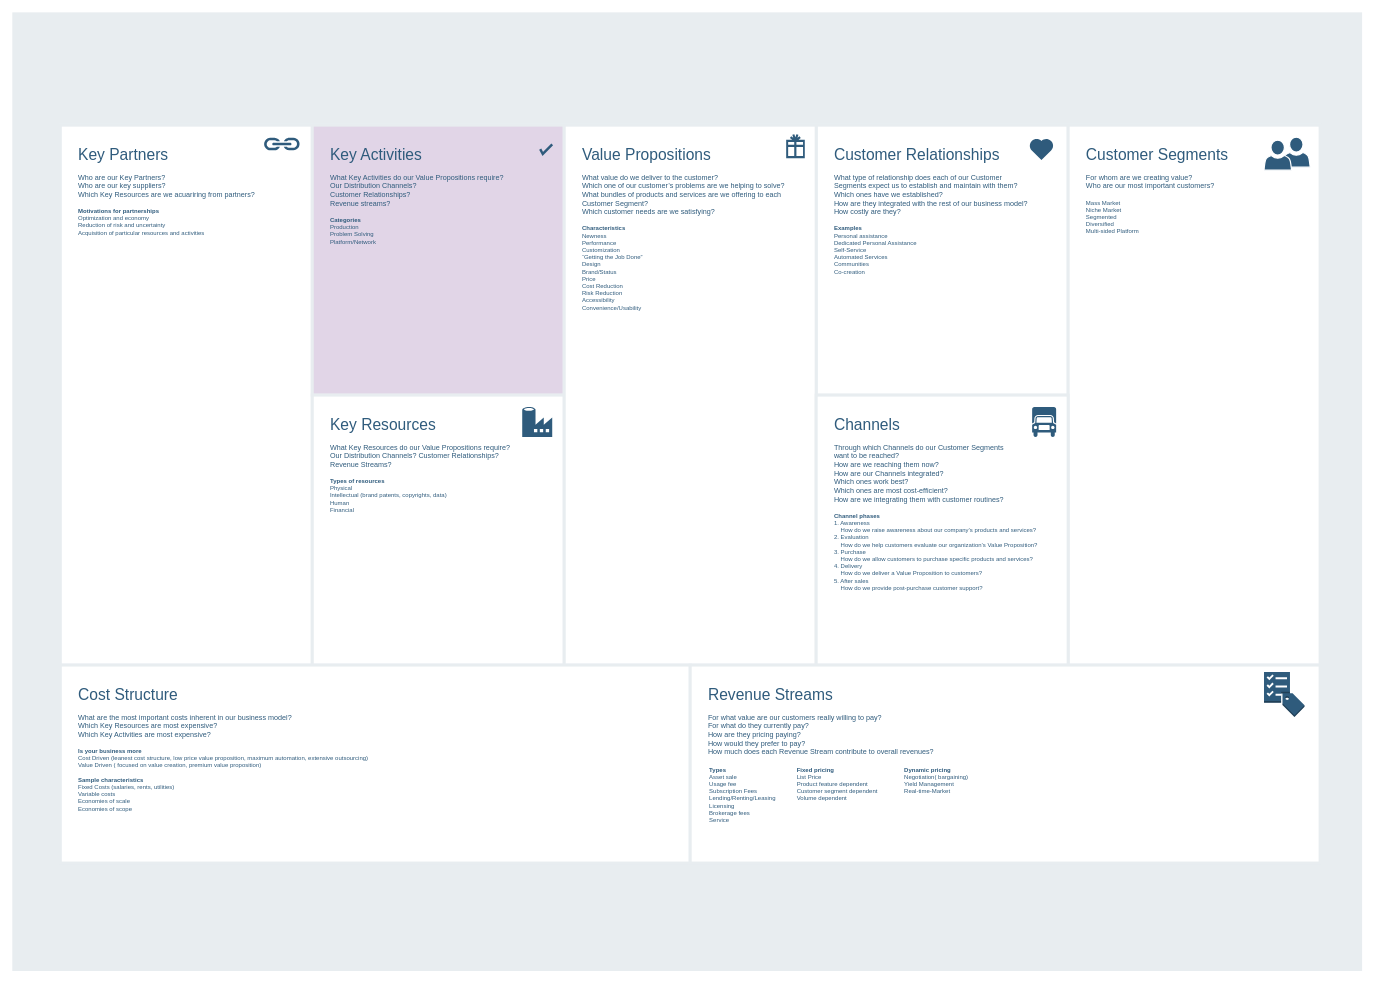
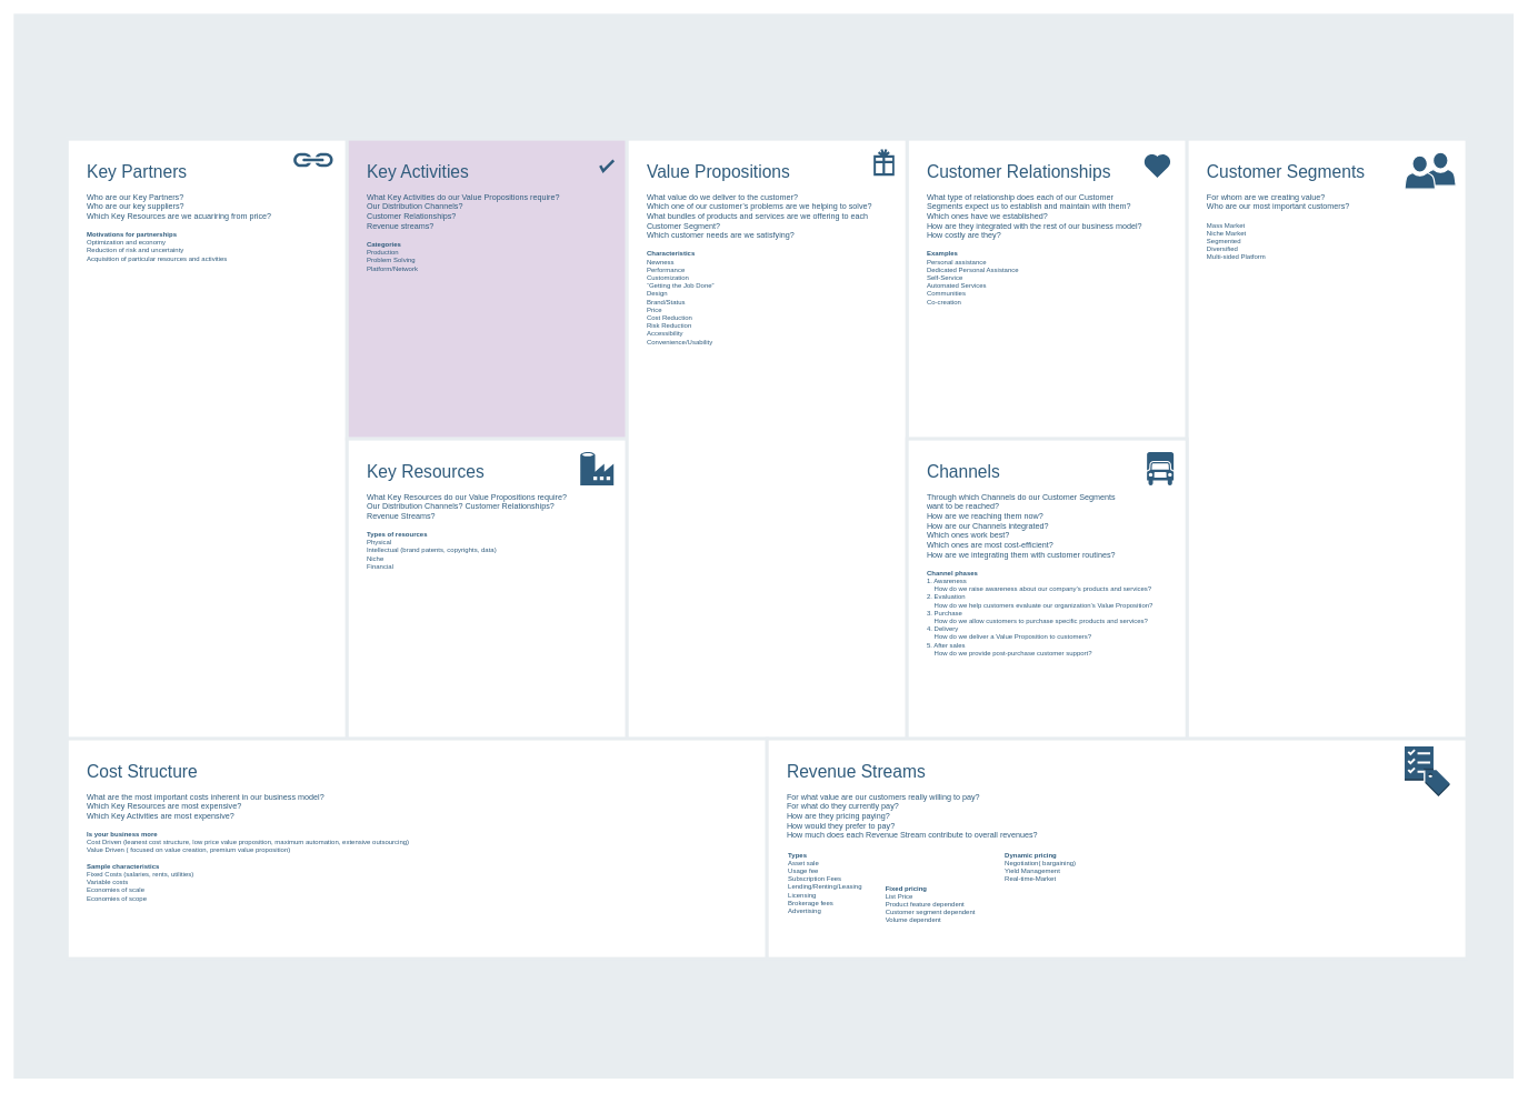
- <mxCell id="4" value="&lt;font&gt;&lt;font style=&quot;font-size: 26px&quot;&gt;Key Partners&lt;/font&gt;&lt;br&gt;&lt;/font&gt;&lt;font style=&quot;font-size: 12px&quot;&gt;&lt;br style=&quot;font-size: 12px&quot;&gt;&lt;font style=&quot;font-size: 12px&quot;&gt;Who are our Key Partners?&lt;br style=&quot;font-size: 12px&quot;&gt;Who are our key suppliers?&lt;br style=&quot;font-size: 12px&quot;&gt;Which Key Resources are we acuariring from partners?&lt;br style=&quot;font-size: 12px&quot;&gt;&lt;/font&gt;&lt;br style=&quot;font-size: 12px&quot;&gt;&lt;/font&gt;&lt;div style=&quot;font-size: 10px&quot;&gt;&lt;font style=&quot;font-size: 10px&quot;&gt;&lt;b&gt;Motivations for partnerships&lt;/b&gt;&lt;/font&gt;&lt;/div&gt;&lt;div style=&quot;font-size: 10px&quot;&gt;&lt;font style=&quot;font-size: 10px&quot;&gt;Optimization and economy&lt;/font&gt;&lt;/div&gt;&lt;div style=&quot;font-size: 10px&quot;&gt;&lt;font style=&quot;font-size: 10px&quot;&gt;Reduction of risk and uncertainty&lt;/font&gt;&lt;/div&gt;&lt;div style=&quot;font-size: 10px&quot;&gt;&lt;font style=&quot;font-size: 10px&quot;&gt;Acquisition of particular resources and activities&lt;/font&gt;&lt;/div&gt;&lt;div style=&quot;font-size: 12px&quot;&gt;&lt;br style=&quot;font-size: 12px&quot;&gt;&lt;/div&gt;" style="rounded=0;whiteSpace=wrap;html=1;shadow=0;labelBackgroundColor=none;strokeColor=#e8edf0;strokeWidth=5;fillColor=#ffffff;fontSize=12;fontColor=#2F5B7C;align=left;verticalAlign=top;spacing=30;" vertex="1" parent="1"><mxGeometry x="100" y="208" width="420" height="900" as="geometry" /></mxCell>
+ <mxCell id="4" value="&lt;font&gt;&lt;font style=&quot;font-size: 26px&quot;&gt;Key Partners&lt;/font&gt;&lt;br&gt;&lt;/font&gt;&lt;font style=&quot;font-size: 12px&quot;&gt;&lt;br style=&quot;font-size: 12px&quot;&gt;&lt;font style=&quot;font-size: 12px&quot;&gt;Who are our Key Partners?&lt;br style=&quot;font-size: 12px&quot;&gt;Who are our key suppliers?&lt;br style=&quot;font-size: 12px&quot;&gt;Which Key Resources are we acuariring from price?&lt;br style=&quot;font-size: 12px&quot;&gt;&lt;/font&gt;&lt;br style=&quot;font-size: 12px&quot;&gt;&lt;/font&gt;&lt;div style=&quot;font-size: 10px&quot;&gt;&lt;font style=&quot;font-size: 10px&quot;&gt;&lt;b&gt;Motivations for partnerships&lt;/b&gt;&lt;/font&gt;&lt;/div&gt;&lt;div style=&quot;font-size: 10px&quot;&gt;&lt;font style=&quot;font-size: 10px&quot;&gt;Optimization and economy&lt;/font&gt;&lt;/div&gt;&lt;div style=&quot;font-size: 10px&quot;&gt;&lt;font style=&quot;font-size: 10px&quot;&gt;Reduction of risk and uncertainty&lt;/font&gt;&lt;/div&gt;&lt;div style=&quot;font-size: 10px&quot;&gt;&lt;font style=&quot;font-size: 10px&quot;&gt;Acquisition of particular resources and activities&lt;/font&gt;&lt;/div&gt;&lt;div style=&quot;font-size: 12px&quot;&gt;&lt;br style=&quot;font-size: 12px&quot;&gt;&lt;/div&gt;" style="rounded=0;whiteSpace=wrap;html=1;shadow=0;labelBackgroundColor=none;strokeColor=#e8edf0;strokeWidth=5;fillColor=#ffffff;fontSize=12;fontColor=#2F5B7C;align=left;verticalAlign=top;spacing=30;" vertex="1" parent="1"><mxGeometry x="100" y="208" width="420" height="900" as="geometry" /></mxCell>
- <mxCell id="6" value="&lt;div&gt;&lt;font style=&quot;font-size: 26px&quot;&gt;Key Resources&lt;/font&gt;&lt;/div&gt;&lt;div&gt;&lt;br&gt;&lt;/div&gt;&lt;div&gt;What Key Resources do our Value Propositions require?&lt;/div&gt;&lt;div&gt;Our Distribution Channels? Customer Relationships?&lt;/div&gt;&lt;div&gt;Revenue Streams?&lt;/div&gt;&lt;div&gt;&lt;br&gt;&lt;/div&gt;&lt;div style=&quot;font-size: 10px&quot;&gt;&lt;font style=&quot;font-size: 10px&quot;&gt;&lt;b&gt;Types of resources&lt;/b&gt;&lt;/font&gt;&lt;/div&gt;&lt;div style=&quot;font-size: 10px&quot;&gt;&lt;font style=&quot;font-size: 10px&quot;&gt;Physical&lt;/font&gt;&lt;/div&gt;&lt;div style=&quot;font-size: 10px&quot;&gt;&lt;font style=&quot;font-size: 10px&quot;&gt;Intellectual (brand patents, copyrights, data)&lt;/font&gt;&lt;/div&gt;&lt;div style=&quot;font-size: 10px&quot;&gt;&lt;font style=&quot;font-size: 10px&quot;&gt;Human&lt;/font&gt;&lt;/div&gt;&lt;div style=&quot;font-size: 10px&quot;&gt;&lt;font style=&quot;font-size: 10px&quot;&gt;Financial&lt;/font&gt;&lt;/div&gt;" style="rounded=0;whiteSpace=wrap;html=1;shadow=0;labelBackgroundColor=none;strokeColor=#e8edf0;strokeWidth=5;fillColor=#ffffff;fontSize=12;fontColor=#2F5B7C;align=left;verticalAlign=top;spacing=30;" vertex="1" parent="1"><mxGeometry x="520" y="658" width="420" height="450" as="geometry" /></mxCell>
+ <mxCell id="6" value="&lt;div&gt;&lt;font style=&quot;font-size: 26px&quot;&gt;Key Resources&lt;/font&gt;&lt;/div&gt;&lt;div&gt;&lt;br&gt;&lt;/div&gt;&lt;div&gt;What Key Resources do our Value Propositions require?&lt;/div&gt;&lt;div&gt;Our Distribution Channels? Customer Relationships?&lt;/div&gt;&lt;div&gt;Revenue Streams?&lt;/div&gt;&lt;div&gt;&lt;br&gt;&lt;/div&gt;&lt;div style=&quot;font-size: 10px&quot;&gt;&lt;font style=&quot;font-size: 10px&quot;&gt;&lt;b&gt;Types of resources&lt;/b&gt;&lt;/font&gt;&lt;/div&gt;&lt;div style=&quot;font-size: 10px&quot;&gt;&lt;font style=&quot;font-size: 10px&quot;&gt;Physical&lt;/font&gt;&lt;/div&gt;&lt;div style=&quot;font-size: 10px&quot;&gt;&lt;font style=&quot;font-size: 10px&quot;&gt;Intellectual (brand patents, copyrights, data)&lt;/font&gt;&lt;/div&gt;&lt;div style=&quot;font-size: 10px&quot;&gt;&lt;font style=&quot;font-size: 10px&quot;&gt;Niche&lt;/font&gt;&lt;/div&gt;&lt;div style=&quot;font-size: 10px&quot;&gt;&lt;font style=&quot;font-size: 10px&quot;&gt;Financial&lt;/font&gt;&lt;/div&gt;" style="rounded=0;whiteSpace=wrap;html=1;shadow=0;labelBackgroundColor=none;strokeColor=#e8edf0;strokeWidth=5;fillColor=#ffffff;fontSize=12;fontColor=#2F5B7C;align=left;verticalAlign=top;spacing=30;" vertex="1" parent="1"><mxGeometry x="520" y="658" width="420" height="450" as="geometry" /></mxCell>
- <mxCell id="16" value="&lt;div style=&quot;font-size: 10px&quot;&gt;&lt;b&gt;Fixed pricing&lt;/b&gt;&lt;/div&gt;&lt;div style=&quot;font-size: 10px&quot;&gt;List Price&lt;/div&gt;&lt;div style=&quot;font-size: 10px&quot;&gt;Product feature dependent&lt;/div&gt;&lt;div style=&quot;font-size: 10px&quot;&gt;Customer segment dependent&lt;/div&gt;&lt;div style=&quot;font-size: 10px&quot;&gt;Volume dependent&lt;/div&gt;" style="text;html=1;resizable=0;points=[];autosize=1;align=left;verticalAlign=top;spacingTop=-4;fontSize=10;fontColor=#2F5B7C;" vertex="1" parent="1"><mxGeometry x="1325.5" y="1274" width="150" height="60" as="geometry" /></mxCell>
+ <mxCell id="16" value="&lt;div style=&quot;font-size: 10px&quot;&gt;&lt;b&gt;Fixed pricing&lt;/b&gt;&lt;/div&gt;&lt;div style=&quot;font-size: 10px&quot;&gt;List Price&lt;/div&gt;&lt;div style=&quot;font-size: 10px&quot;&gt;Product feature dependent&lt;/div&gt;&lt;div style=&quot;font-size: 10px&quot;&gt;Customer segment dependent&lt;/div&gt;&lt;div style=&quot;font-size: 10px&quot;&gt;Volume dependent&lt;/div&gt;" style="text;html=1;resizable=0;points=[];autosize=1;align=left;verticalAlign=top;spacingTop=-4;fontSize=10;fontColor=#2F5B7C;" vertex="1" parent="1"><mxGeometry x="1325.5" y="1324" width="150" height="60" as="geometry" /></mxCell>
- <mxCell id="17" value="&lt;div style=&quot;font-size: 10px&quot;&gt;&lt;b&gt;Types&lt;/b&gt;&lt;/div&gt;&lt;div style=&quot;font-size: 10px&quot;&gt;Asset sale&lt;/div&gt;&lt;div style=&quot;font-size: 10px&quot;&gt;Usage fee&lt;/div&gt;&lt;div style=&quot;font-size: 10px&quot;&gt;Subscription Fees&lt;/div&gt;&lt;div style=&quot;font-size: 10px&quot;&gt;Lending/Renting/Leasing&lt;/div&gt;&lt;div style=&quot;font-size: 10px&quot;&gt;Licensing&lt;/div&gt;&lt;div style=&quot;font-size: 10px&quot;&gt;Brokerage fees&lt;/div&gt;&lt;div style=&quot;font-size: 10px&quot;&gt;Service&lt;/div&gt;" style="text;html=1;resizable=0;points=[];autosize=1;align=left;verticalAlign=top;spacingTop=-4;fontSize=10;fontColor=#2F5B7C;" vertex="1" parent="1"><mxGeometry x="1180" y="1274" width="130" height="100" as="geometry" /></mxCell>
+ <mxCell id="17" value="&lt;div style=&quot;font-size: 10px&quot;&gt;&lt;b&gt;Types&lt;/b&gt;&lt;/div&gt;&lt;div style=&quot;font-size: 10px&quot;&gt;Asset sale&lt;/div&gt;&lt;div style=&quot;font-size: 10px&quot;&gt;Usage fee&lt;/div&gt;&lt;div style=&quot;font-size: 10px&quot;&gt;Subscription Fees&lt;/div&gt;&lt;div style=&quot;font-size: 10px&quot;&gt;Lending/Renting/Leasing&lt;/div&gt;&lt;div style=&quot;font-size: 10px&quot;&gt;Licensing&lt;/div&gt;&lt;div style=&quot;font-size: 10px&quot;&gt;Brokerage fees&lt;/div&gt;&lt;div style=&quot;font-size: 10px&quot;&gt;Advertising&lt;/div&gt;" style="text;html=1;resizable=0;points=[];autosize=1;align=left;verticalAlign=top;spacingTop=-4;fontSize=10;fontColor=#2F5B7C;" vertex="1" parent="1"><mxGeometry x="1180" y="1274" width="130" height="100" as="geometry" /></mxCell>
